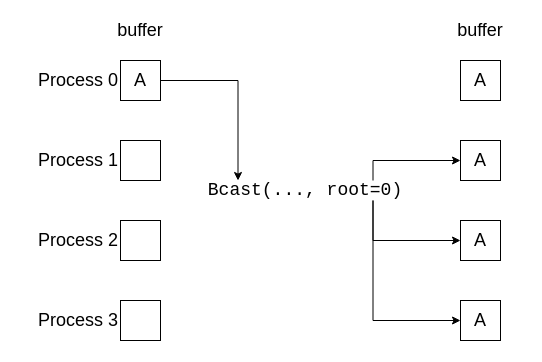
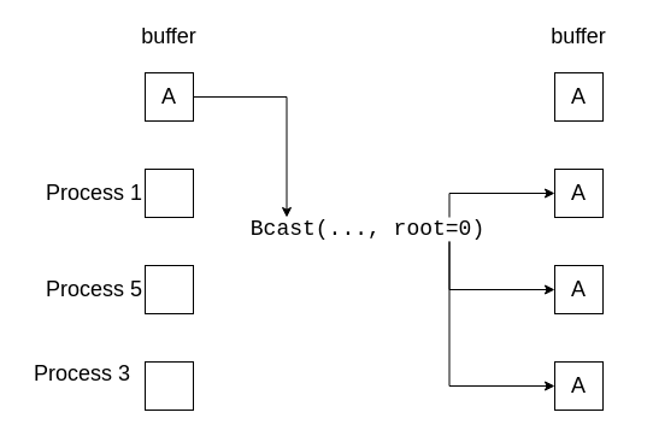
- <mxCell id="11" value="Process 0" style="text;html=1;strokeColor=none;fillColor=none;align=right;verticalAlign=middle;whiteSpace=wrap;rounded=0;fontFamily=Helvetica;fontSize=18;" vertex="1" parent="1"><mxGeometry x="20" y="70" width="100" height="20" as="geometry" /></mxCell>
- <mxCell id="13" value="Process 2" style="text;html=1;strokeColor=none;fillColor=none;align=right;verticalAlign=middle;whiteSpace=wrap;rounded=0;fontFamily=Helvetica;fontSize=18;" vertex="1" parent="1"><mxGeometry x="20" y="230" width="100" height="20" as="geometry" /></mxCell>
+ <mxCell id="13" value="Process 5" style="text;html=1;strokeColor=none;fillColor=none;align=right;verticalAlign=middle;whiteSpace=wrap;rounded=0;fontFamily=Helvetica;fontSize=18;" vertex="1" parent="1"><mxGeometry x="20" y="230" width="100" height="20" as="geometry" /></mxCell>
- <mxCell id="14" value="Process 3" style="text;html=1;strokeColor=none;fillColor=none;align=right;verticalAlign=middle;whiteSpace=wrap;rounded=0;fontFamily=Helvetica;fontSize=18;" vertex="1" parent="1"><mxGeometry x="20" y="310" width="100" height="20" as="geometry" /></mxCell>
+ <mxCell id="14" value="Process 3" style="text;html=1;strokeColor=none;fillColor=none;align=right;verticalAlign=middle;whiteSpace=wrap;rounded=0;fontFamily=Helvetica;fontSize=18;" vertex="1" parent="1"><mxGeometry x="10" y="300" width="100" height="20" as="geometry" /></mxCell>
